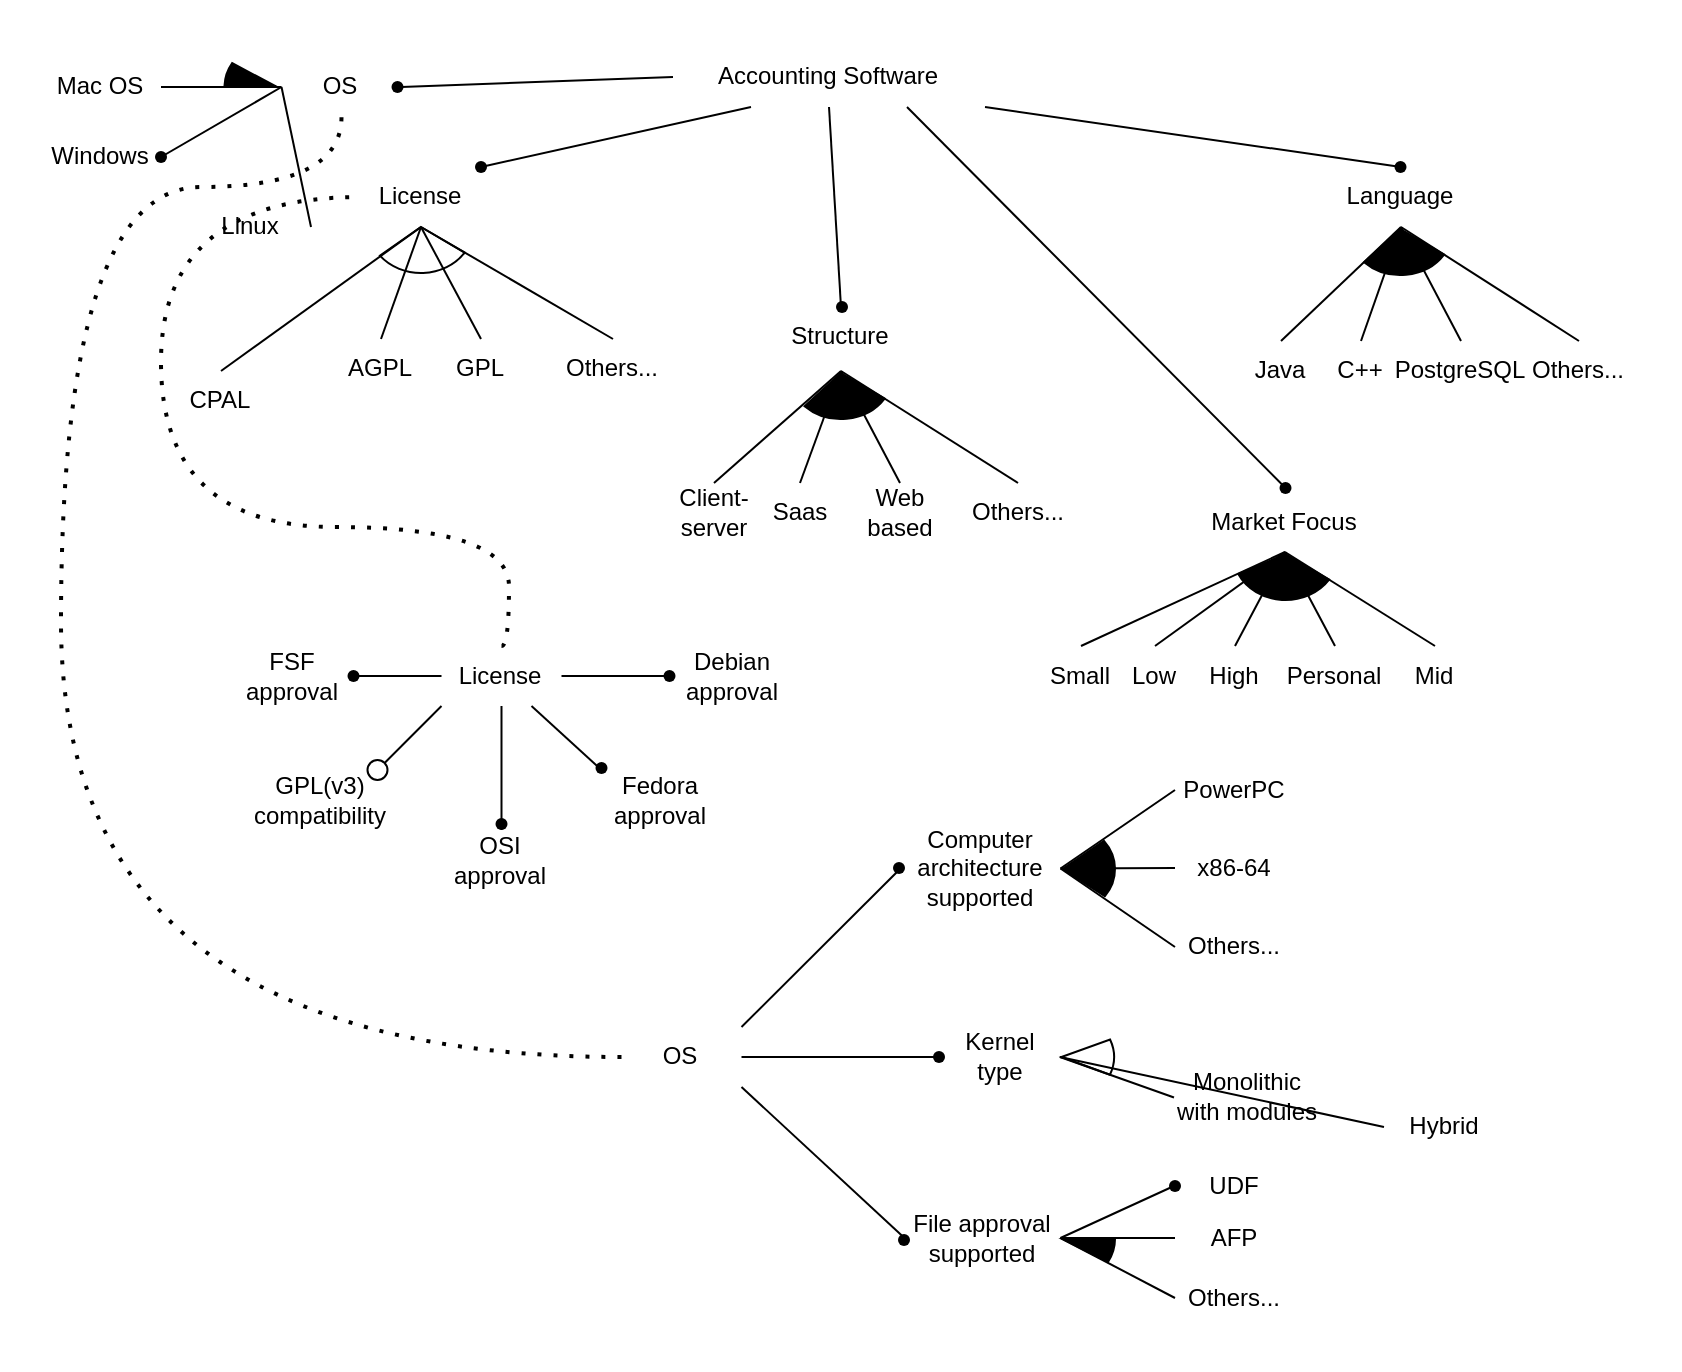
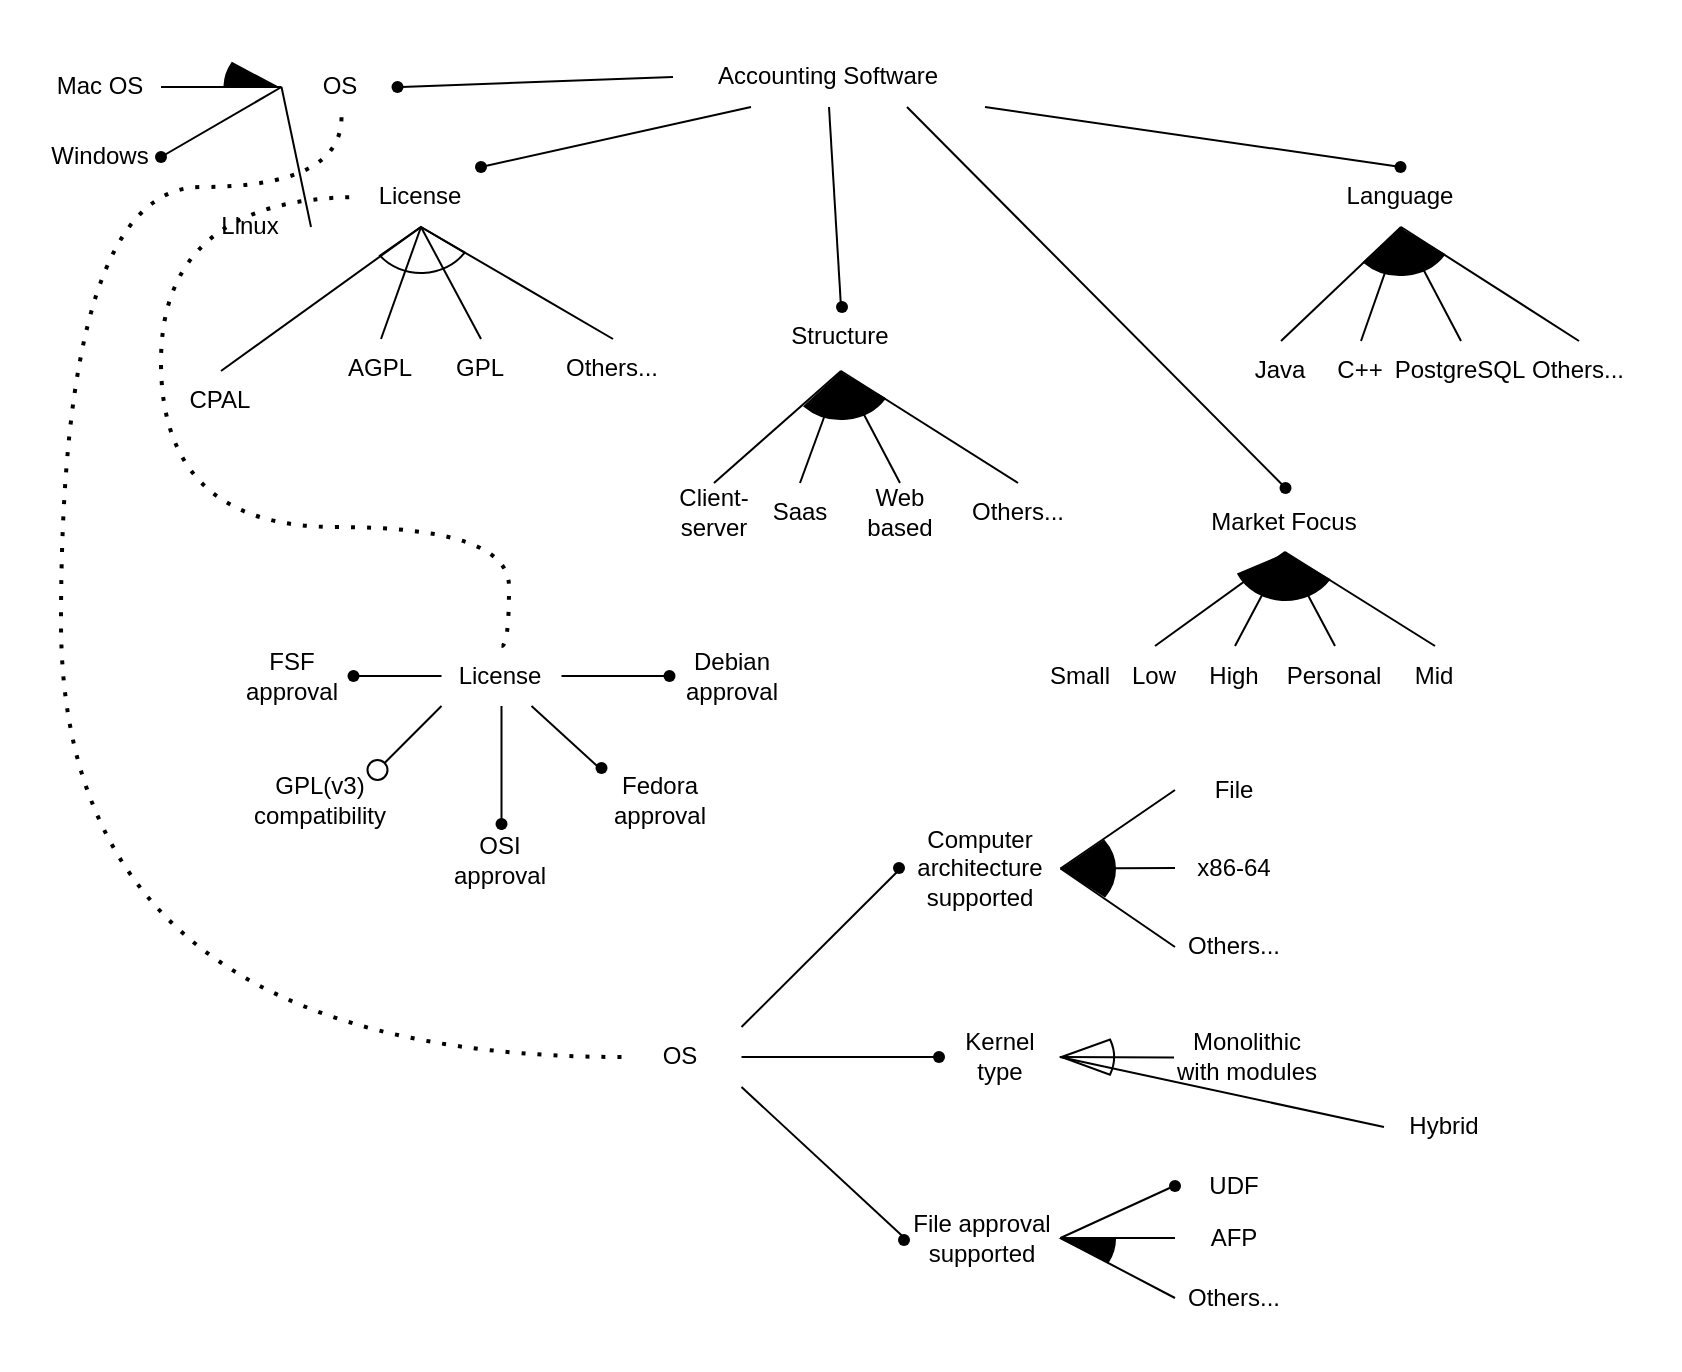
- <mxCell id="36" value="" style="endArrow=none;html=1;rounded=0;entryX=0.5;entryY=1;entryDx=0;entryDy=0;exitX=0.5;exitY=0;exitDx=0;exitDy=0;" parent="1" source="35" target="9" edge="1"><mxGeometry width="50" height="50" relative="1" as="geometry"><mxPoint x="567" y="335.5" as="sourcePoint" /><mxPoint x="617" y="285.5" as="targetPoint" /></mxGeometry></mxCell>
- <mxCell id="100" value="PowerPC" style="text;html=1;strokeColor=none;fillColor=none;align=center;verticalAlign=middle;whiteSpace=wrap;rounded=0;" vertex="1" parent="1"><mxGeometry x="587" y="379.5" width="60" height="30" as="geometry" /></mxCell>
+ <mxCell id="100" value="File" style="text;html=1;strokeColor=none;fillColor=none;align=center;verticalAlign=middle;whiteSpace=wrap;rounded=0;" vertex="1" parent="1"><mxGeometry x="587" y="379.5" width="60" height="30" as="geometry" /></mxCell>
- <mxCell id="96" value="Monolithic with modules" style="text;html=1;strokeColor=none;fillColor=none;align=center;verticalAlign=middle;whiteSpace=wrap;rounded=0;" vertex="1" parent="1"><mxGeometry x="586.5" y="529.5" width="73" height="37.5" as="geometry" /></mxCell>
+ <mxCell id="96" value="Monolithic with modules" style="text;html=1;strokeColor=none;fillColor=none;align=center;verticalAlign=middle;whiteSpace=wrap;rounded=0;" vertex="1" parent="1"><mxGeometry x="586.5" y="509.5" width="73" height="37.5" as="geometry" /></mxCell>
